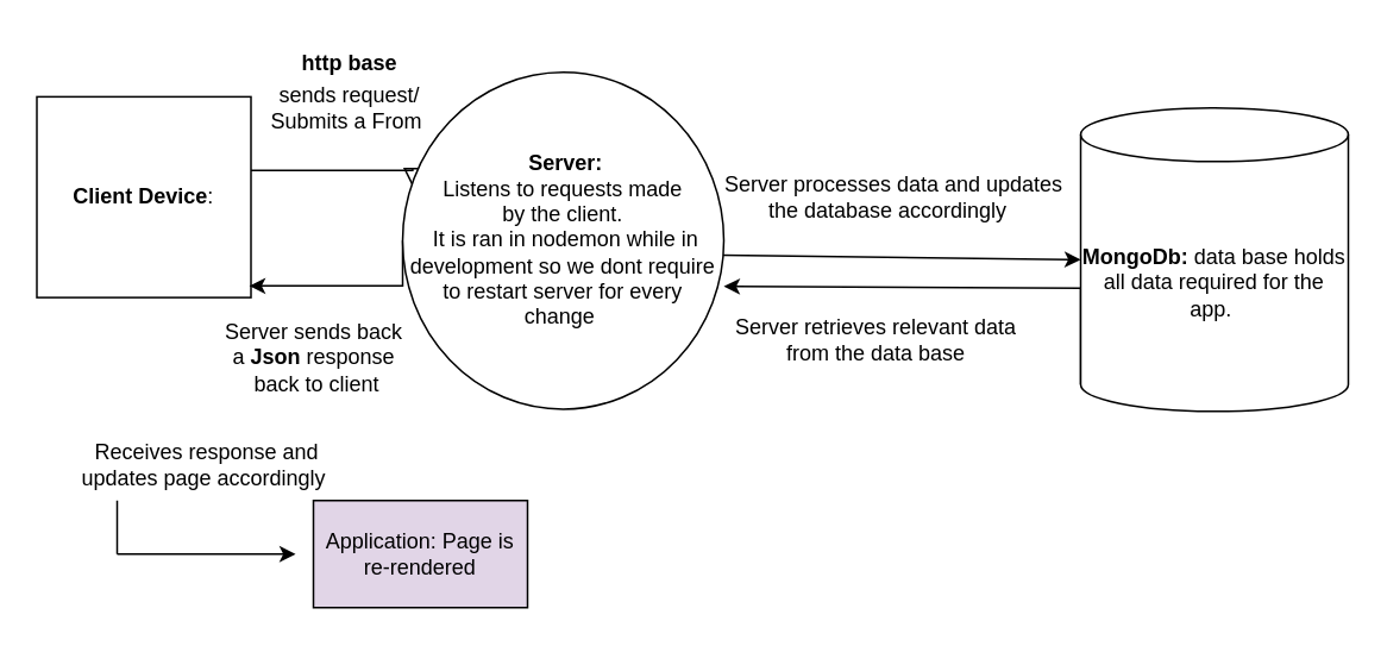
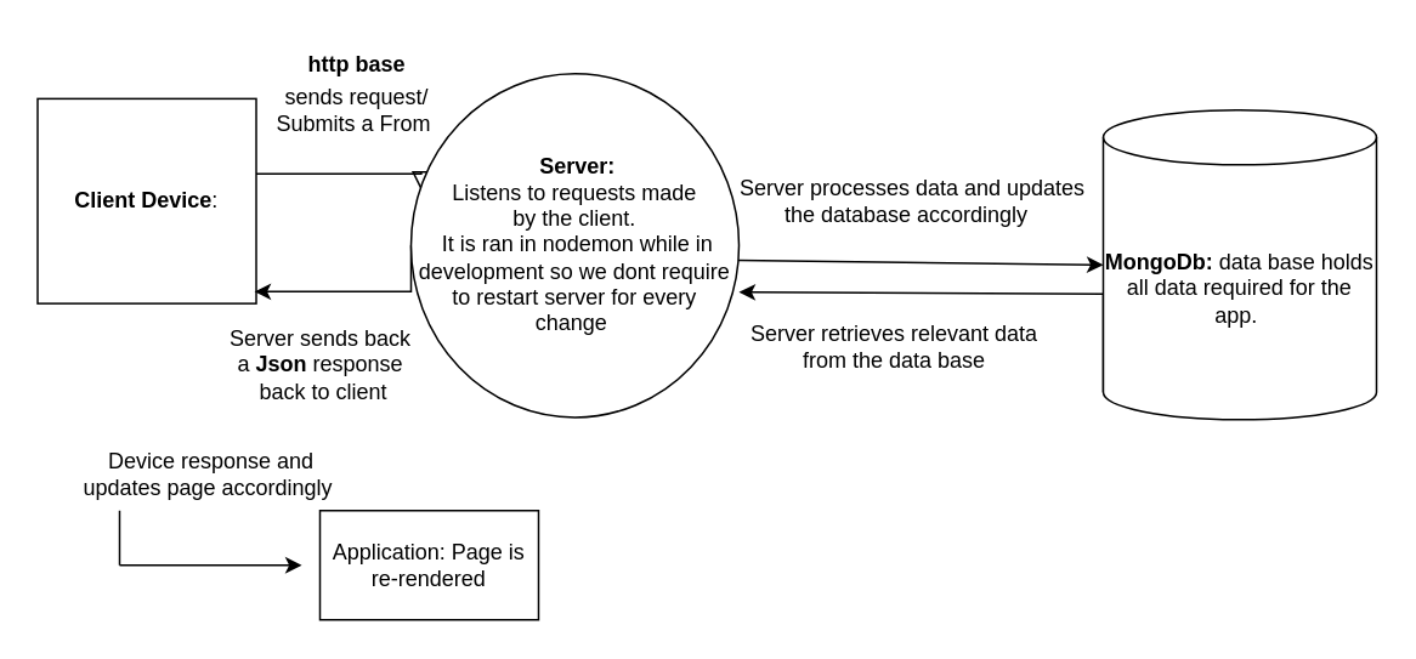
- <mxCell id="13" value="Receives response and &lt;br&gt;updates page accordingly&amp;nbsp;" style="text;html=1;align=center;verticalAlign=middle;resizable=0;points=[];autosize=1;strokeColor=none;fillColor=none;" parent="1" vertex="1"><mxGeometry x="35" y="240" width="160" height="40" as="geometry" /></mxCell>
+ <mxCell id="13" value="Device response and &lt;br&gt;updates page accordingly&amp;nbsp;" style="text;html=1;align=center;verticalAlign=middle;resizable=0;points=[];autosize=1;strokeColor=none;fillColor=none;" parent="1" vertex="1"><mxGeometry x="35" y="240" width="160" height="40" as="geometry" /></mxCell>
- <mxCell id="16" value="Application: Page is re-rendered" style="rounded=0;whiteSpace=wrap;html=1;fillColor=#e1d5e7;" parent="1" vertex="1"><mxGeometry x="175" y="280" width="120" height="60" as="geometry" /></mxCell>
+ <mxCell id="16" value="Application: Page is re-rendered" style="rounded=0;whiteSpace=wrap;html=1;" parent="1" vertex="1"><mxGeometry x="175" y="280" width="120" height="60" as="geometry" /></mxCell>
